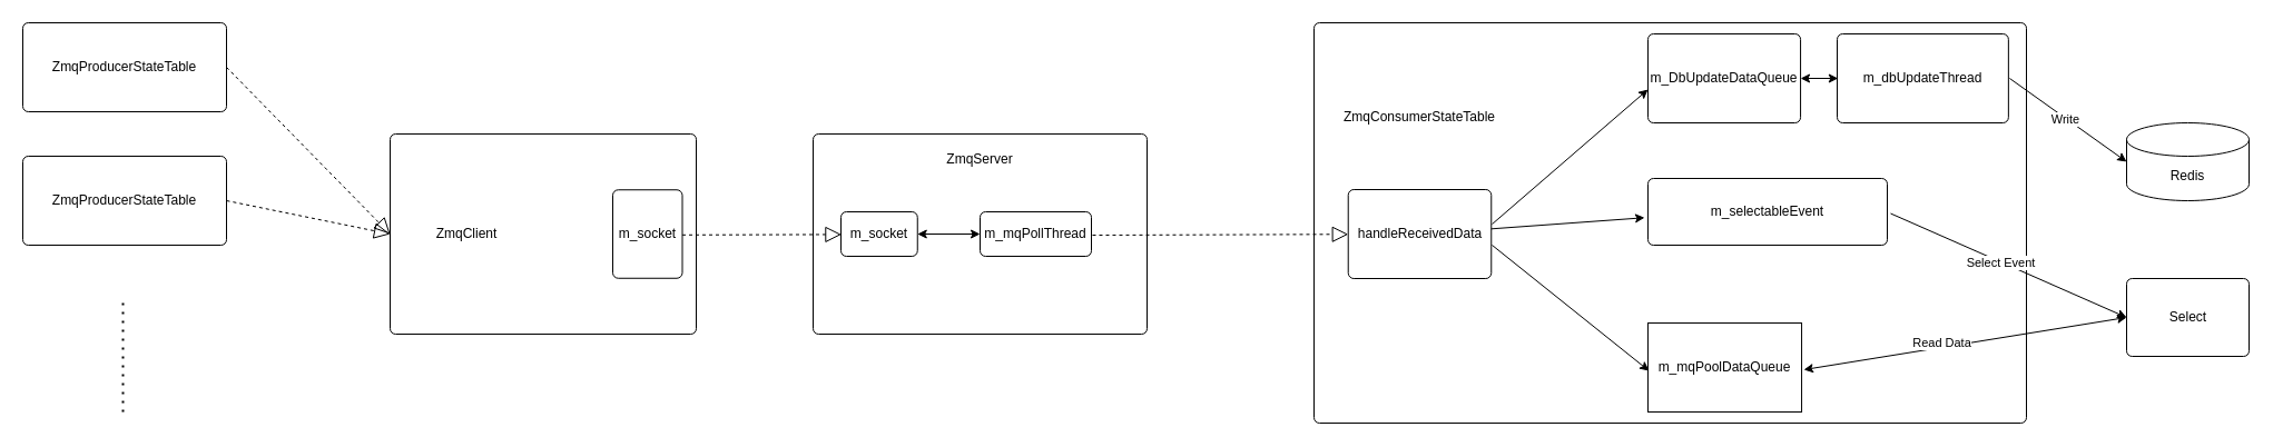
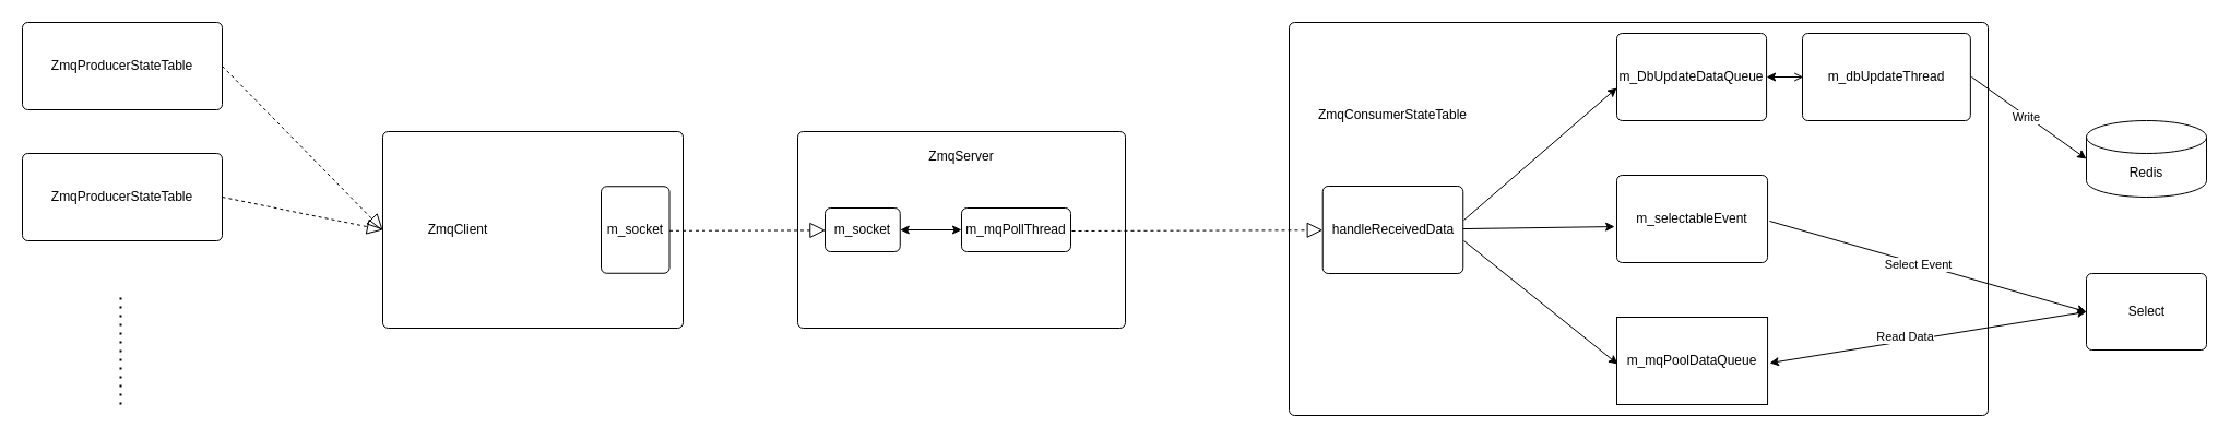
- <mxCell id="24" value="" style="endArrow=classic;startArrow=classic;html=1;rounded=0;entryX=0.005;entryY=0.5;entryDx=0;entryDy=0;entryPerimeter=0;" edge="1" parent="18" source="21" target="20"><mxGeometry width="50" height="50" relative="1" as="geometry"><mxPoint x="78.049" y="179.5" as="sourcePoint" /><mxPoint x="109.268" y="179.5" as="targetPoint" /></mxGeometry></mxCell>
+ <mxCell id="24" value="" style="endArrow=open;startArrow=classic;html=1;rounded=0;entryX=0.005;entryY=0.5;entryDx=0;entryDy=0;entryPerimeter=0;" edge="1" parent="18" source="21" target="20"><mxGeometry width="50" height="50" relative="1" as="geometry"><mxPoint x="78.049" y="179.5" as="sourcePoint" /><mxPoint x="109.268" y="179.5" as="targetPoint" /></mxGeometry></mxCell>
- <mxCell id="25" value="m_selectableEvent" style="rounded=1;absoluteArcSize=1;html=1;arcSize=10;whiteSpace=wrap;points=[];strokeColor=inherit;fillColor=inherit;" vertex="1" parent="18"><mxGeometry x="300" y="140" width="215" height="60" as="geometry" /></mxCell>
+ <mxCell id="25" value="m_selectableEvent" style="rounded=1;absoluteArcSize=1;html=1;arcSize=10;whiteSpace=wrap;points=[];strokeColor=inherit;fillColor=inherit;" vertex="1" parent="18"><mxGeometry x="300" y="140" width="138.05" height="80" as="geometry" /></mxCell>
